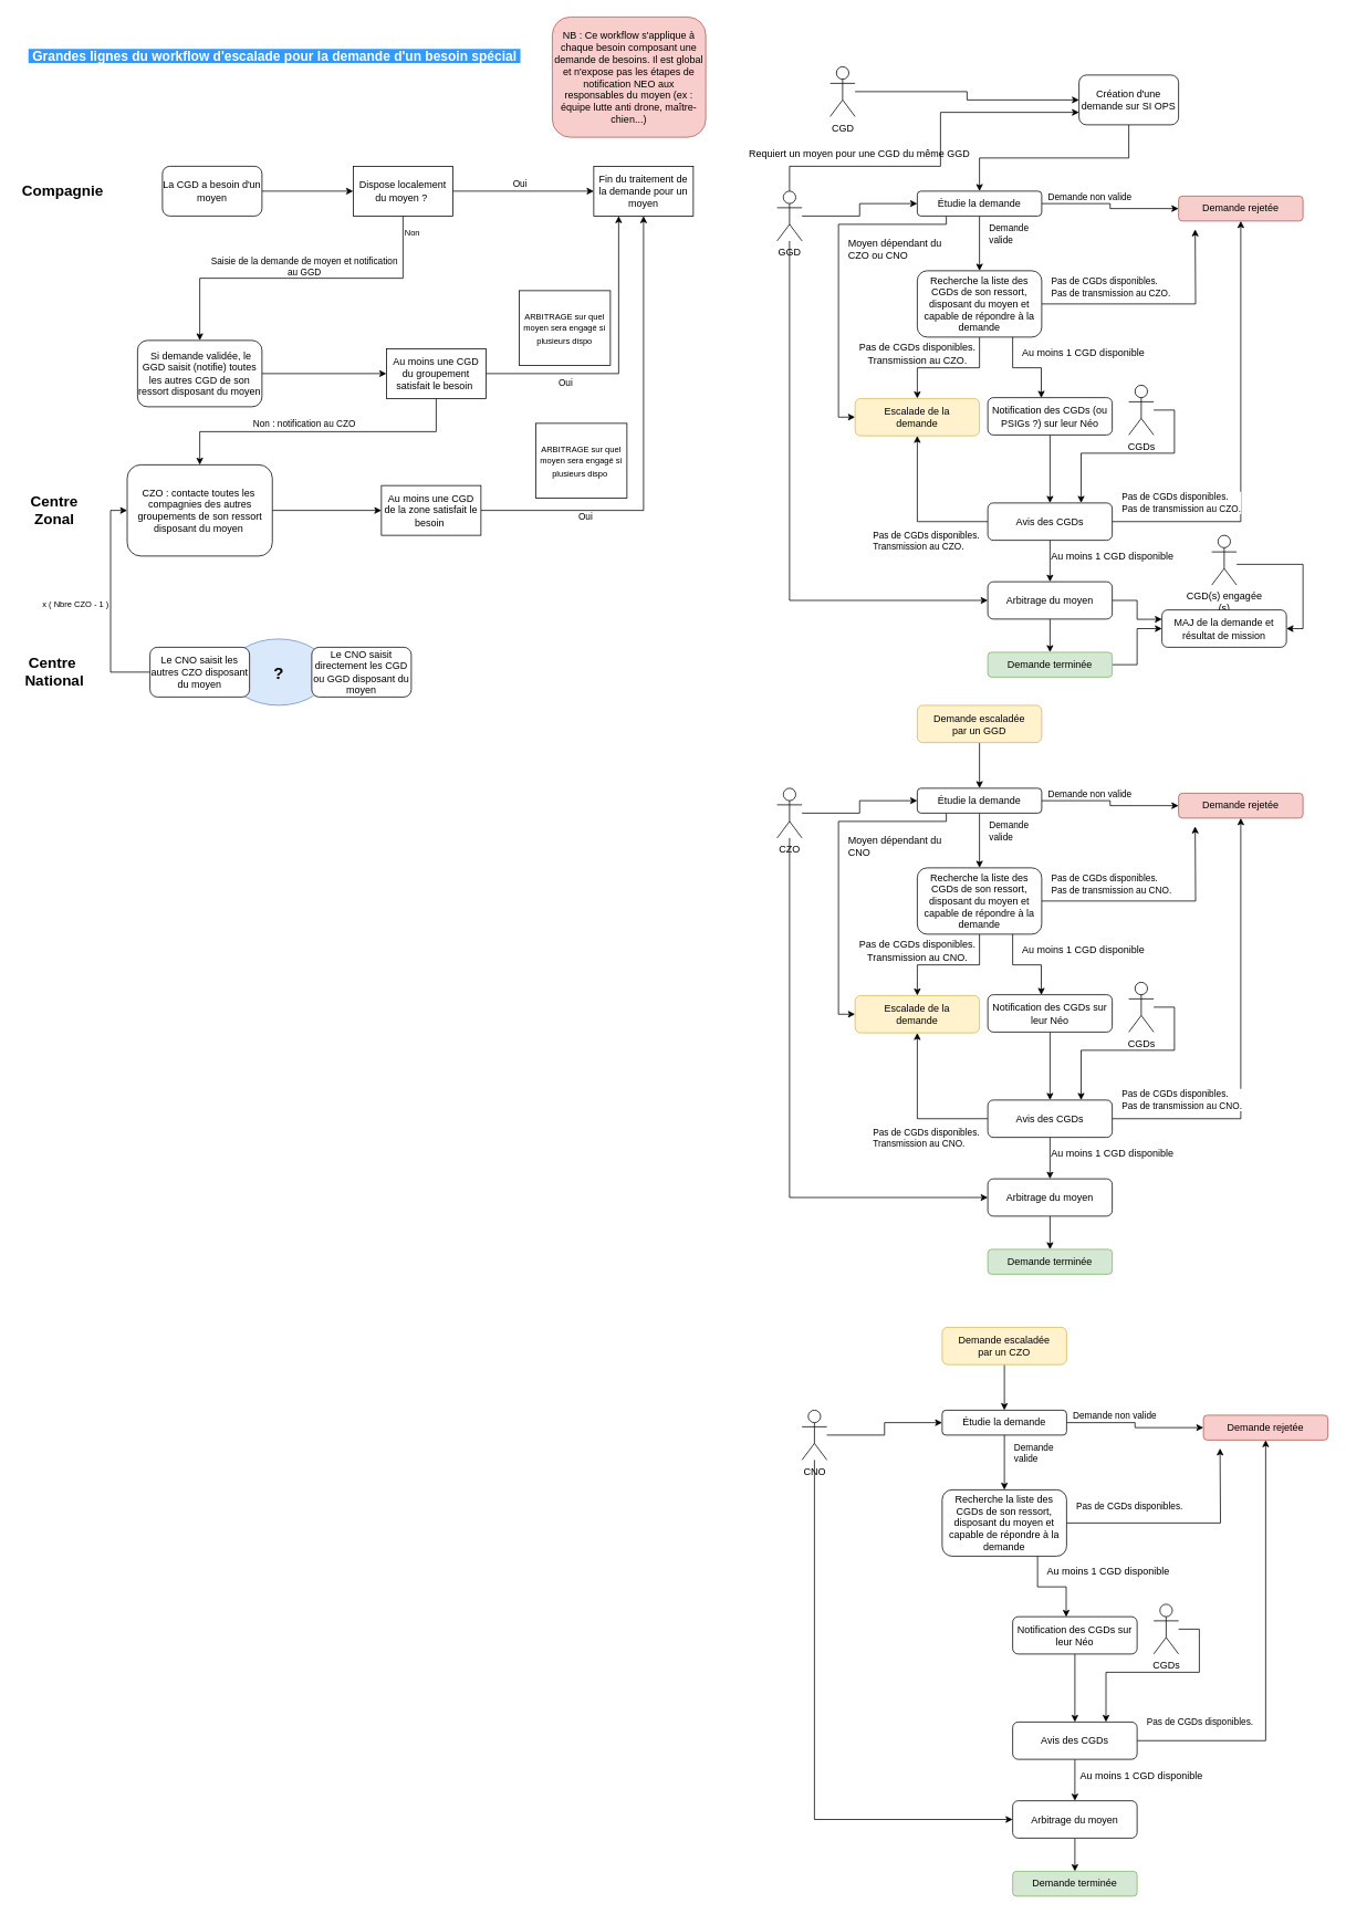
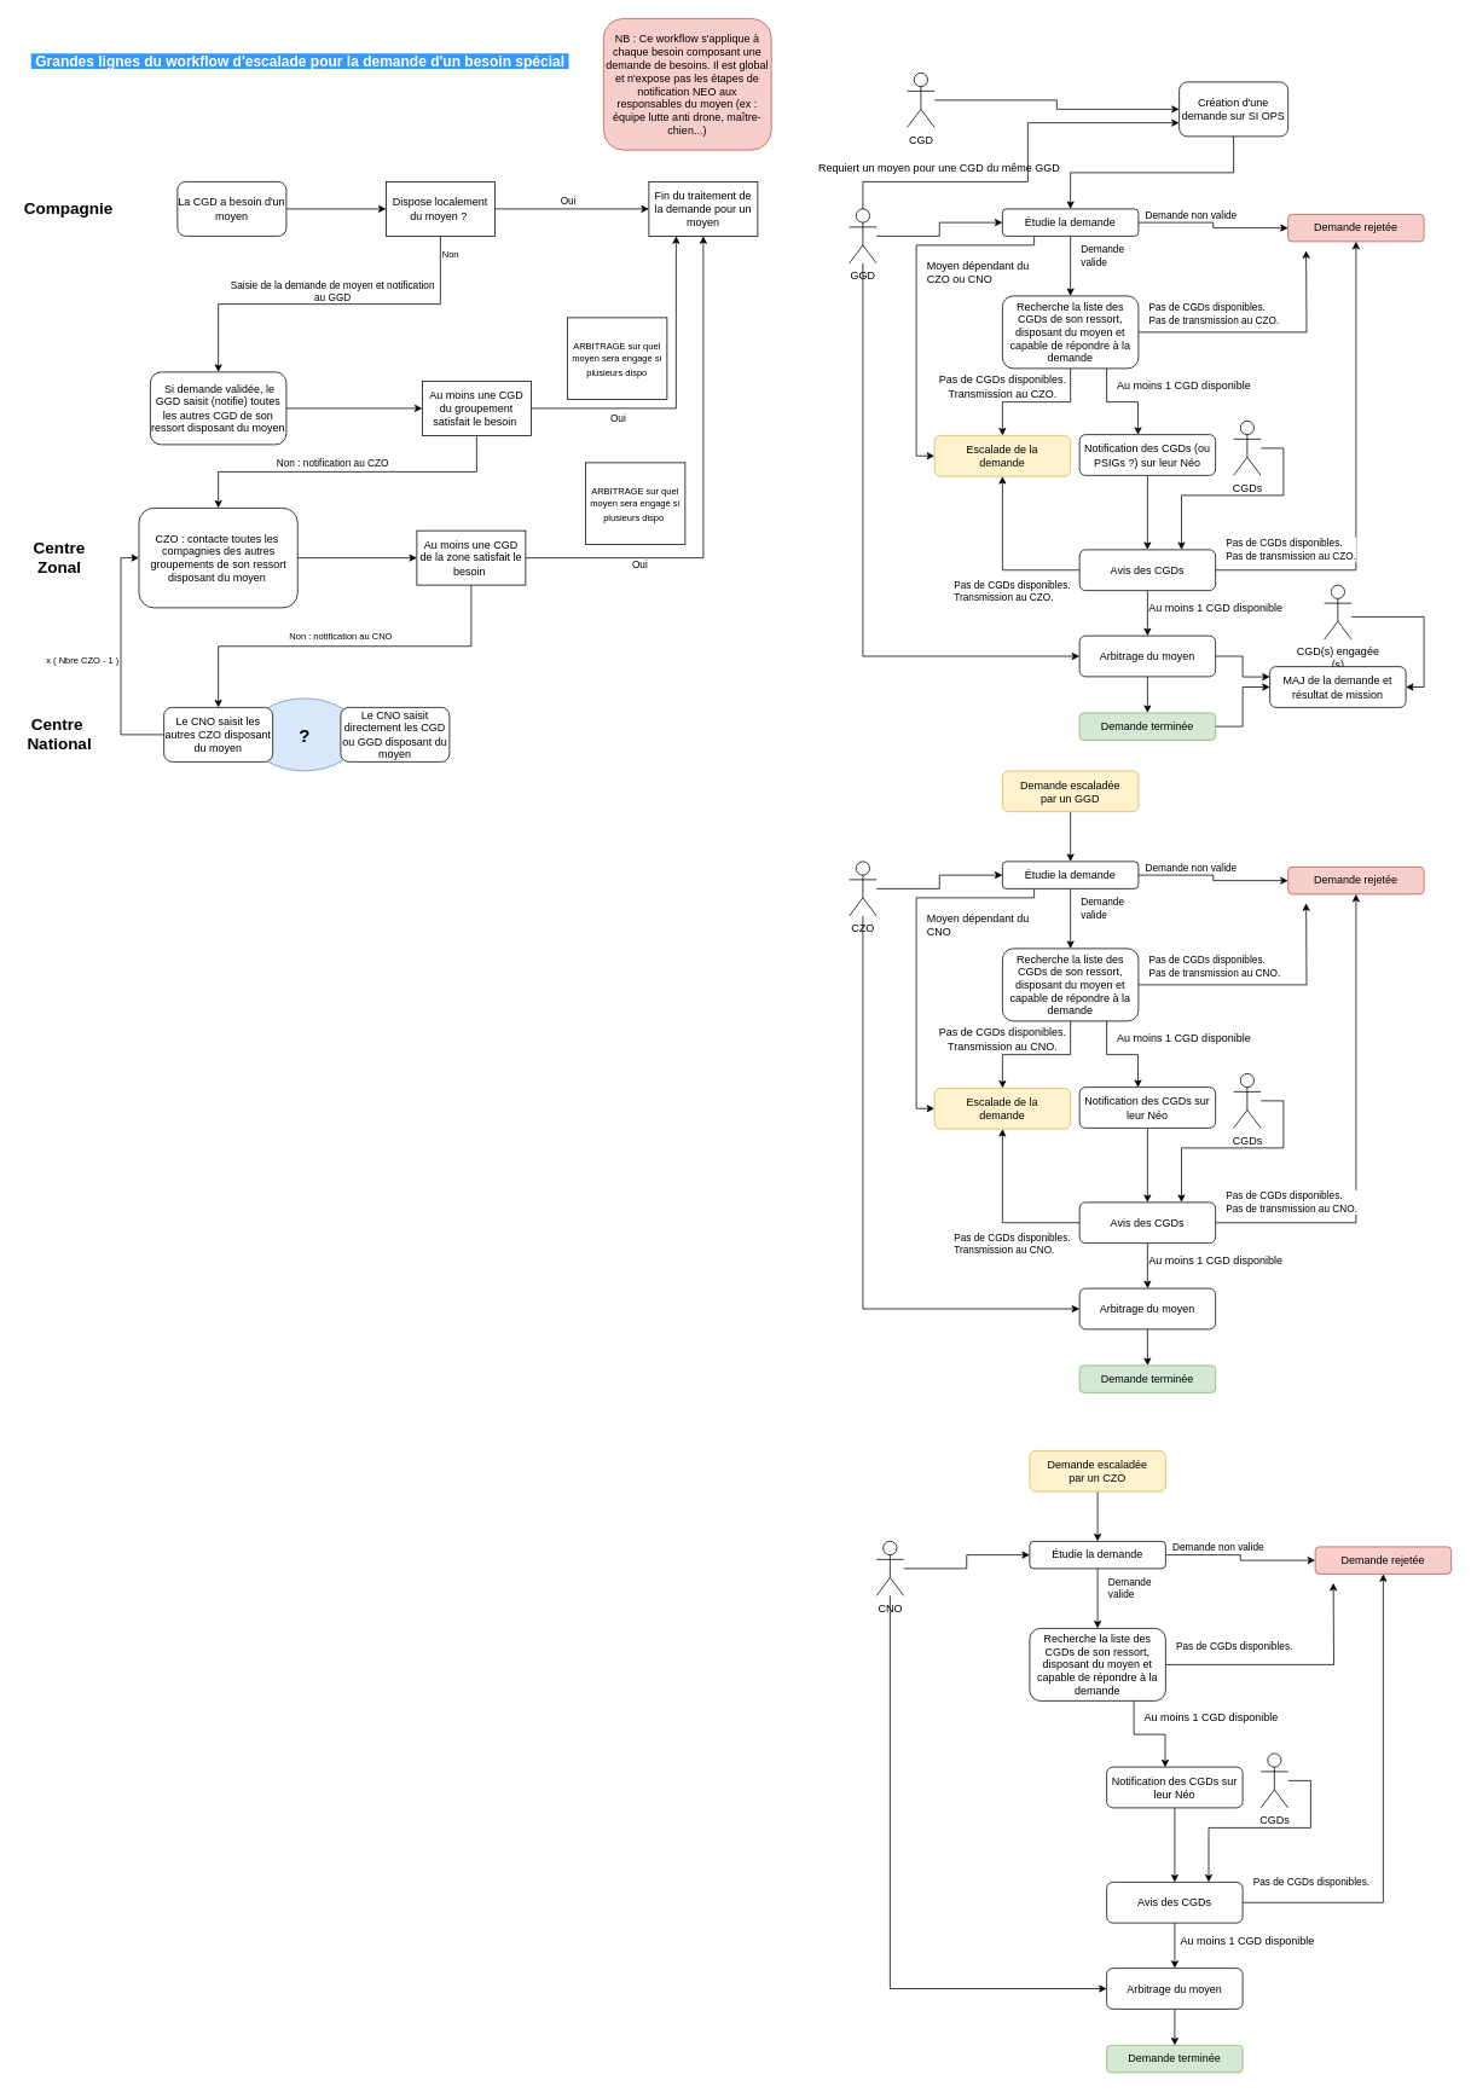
+ <mxCell id="26" style="edgeStyle=orthogonalEdgeStyle;rounded=0;orthogonalLoop=1;jettySize=auto;html=1;exitX=0.5;exitY=1;exitDx=0;exitDy=0;entryX=0.5;entryY=0;entryDx=0;entryDy=0;fontSize=10;labelBackgroundColor=none;fontColor=default;" parent="1" source="28" target="11" edge="1"><mxGeometry relative="1" as="geometry" /></mxCell>
+ <mxCell id="27" value="Non : notification au CNO" style="edgeLabel;html=1;align=center;verticalAlign=middle;resizable=0;points=[];fontSize=10;labelBackgroundColor=none;" parent="26" vertex="1" connectable="0"><mxGeometry x="0.085" y="1" relative="1" as="geometry"><mxPoint x="13" y="-13" as="offset" /></mxGeometry></mxCell>
